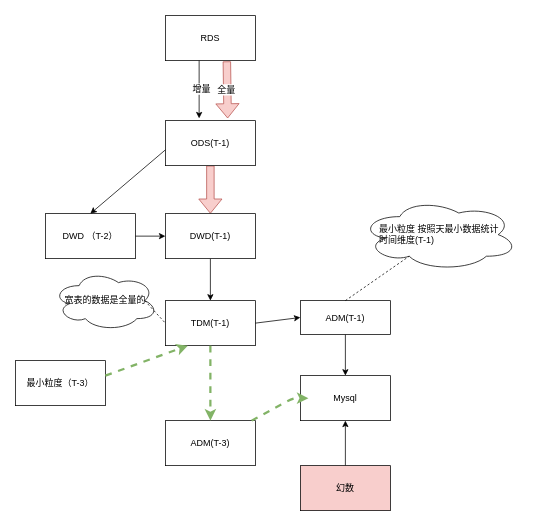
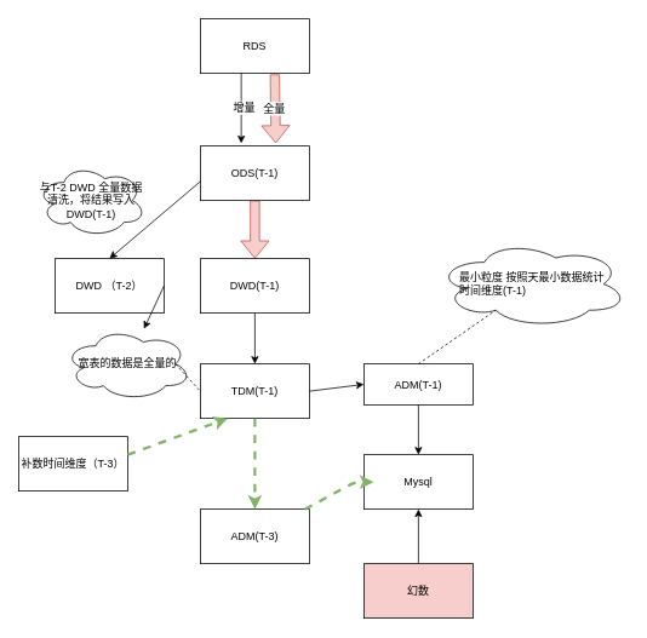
+ <mxCell id="25" value="&lt;span&gt;与T-2 DWD 全量数据清洗，将结果写入DWD(T-1)&lt;/span&gt;" style="ellipse;shape=cloud;whiteSpace=wrap;html=1;" vertex="1" parent="1"><mxGeometry x="40" y="180" width="120" height="80" as="geometry" /></mxCell>
- <mxCell id="16" value="" style="endArrow=classic;html=1;exitX=1;exitY=0.5;exitDx=0;exitDy=0;entryX=0;entryY=0.5;entryDx=0;entryDy=0;" parent="1" source="11" target="10" edge="1"><mxGeometry width="50" height="50" relative="1" as="geometry"><mxPoint x="170" y="340" as="sourcePoint" /><mxPoint x="220" y="290" as="targetPoint" /></mxGeometry></mxCell>
+ <mxCell id="16" value="" style="endArrow=classic;html=1;exitX=1;exitY=0.5;exitDx=0;exitDy=0;" parent="1" source="11" target="22" edge="1"><mxGeometry width="50" height="50" relative="1" as="geometry"><mxPoint x="170" y="340" as="sourcePoint" /><mxPoint x="220" y="290" as="targetPoint" /></mxGeometry></mxCell>
- <mxCell id="26" value="最小粒度（T-3）" style="rounded=0;whiteSpace=wrap;html=1;" vertex="1" parent="1"><mxGeometry x="20" y="480" width="120" height="60" as="geometry" /></mxCell>
+ <mxCell id="26" value="补数时间维度（T-3）" style="rounded=0;whiteSpace=wrap;html=1;" vertex="1" parent="1"><mxGeometry x="20" y="480" width="120" height="60" as="geometry" /></mxCell>
